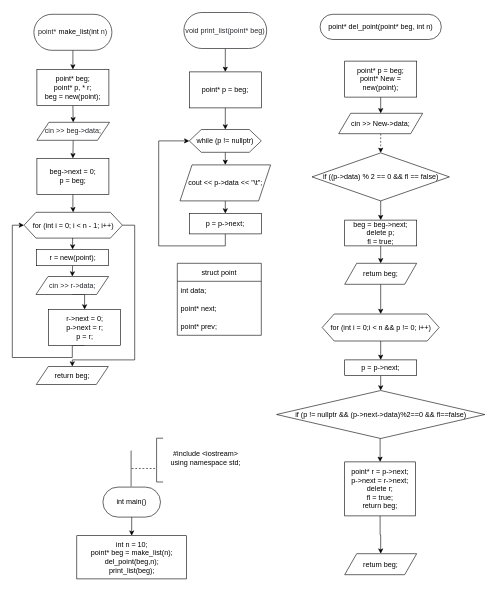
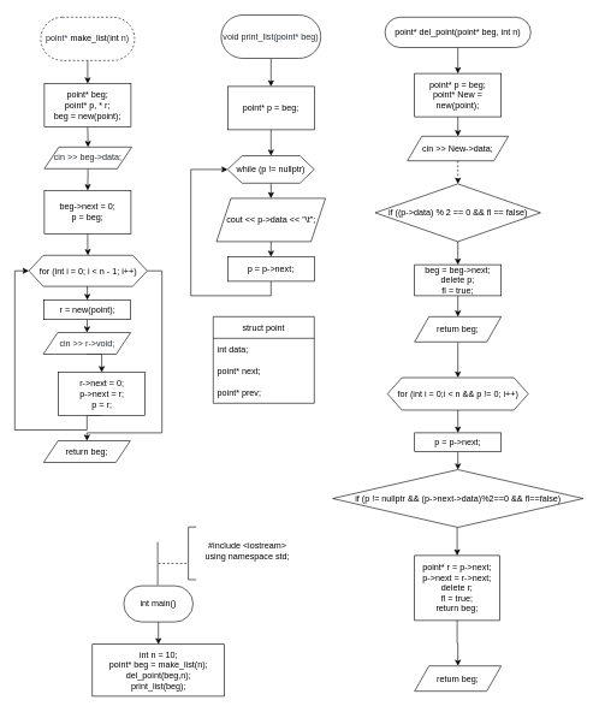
- <mxCell id="9" value="&lt;span style=&quot;color: rgb(36 , 41 , 47) ; font-family: , , &amp;#34;sf mono&amp;#34; , &amp;#34;menlo&amp;#34; , &amp;#34;consolas&amp;#34; , &amp;#34;liberation mono&amp;#34; , monospace&quot;&gt;point* &lt;/span&gt;&lt;span class=&quot;pl-en&quot; style=&quot;box-sizing: border-box ; font-family: , , &amp;#34;sf mono&amp;#34; , &amp;#34;menlo&amp;#34; , &amp;#34;consolas&amp;#34; , &amp;#34;liberation mono&amp;#34; , monospace&quot;&gt;make_list&lt;/span&gt;&lt;span style=&quot;color: rgb(36 , 41 , 47) ; font-family: , , &amp;#34;sf mono&amp;#34; , &amp;#34;menlo&amp;#34; , &amp;#34;consolas&amp;#34; , &amp;#34;liberation mono&amp;#34; , monospace&quot;&gt;(&lt;/span&gt;&lt;span class=&quot;pl-k&quot; style=&quot;box-sizing: border-box ; font-family: , , &amp;#34;sf mono&amp;#34; , &amp;#34;menlo&amp;#34; , &amp;#34;consolas&amp;#34; , &amp;#34;liberation mono&amp;#34; , monospace&quot;&gt;int&lt;/span&gt;&lt;span style=&quot;color: rgb(36 , 41 , 47) ; font-family: , , &amp;#34;sf mono&amp;#34; , &amp;#34;menlo&amp;#34; , &amp;#34;consolas&amp;#34; , &amp;#34;liberation mono&amp;#34; , monospace&quot;&gt; n)&lt;/span&gt;" style="rounded=1;whiteSpace=wrap;html=1;arcSize=50;" vertex="1" parent="1"><mxGeometry x="56" y="23" width="130" height="60" as="geometry" /></mxCell>
+ <mxCell id="9" value="&lt;span style=&quot;color: rgb(36 , 41 , 47) ; font-family: , , &amp;#34;sf mono&amp;#34; , &amp;#34;menlo&amp;#34; , &amp;#34;consolas&amp;#34; , &amp;#34;liberation mono&amp;#34; , monospace&quot;&gt;point* &lt;/span&gt;&lt;span class=&quot;pl-en&quot; style=&quot;box-sizing: border-box ; font-family: , , &amp;#34;sf mono&amp;#34; , &amp;#34;menlo&amp;#34; , &amp;#34;consolas&amp;#34; , &amp;#34;liberation mono&amp;#34; , monospace&quot;&gt;make_list&lt;/span&gt;&lt;span style=&quot;color: rgb(36 , 41 , 47) ; font-family: , , &amp;#34;sf mono&amp;#34; , &amp;#34;menlo&amp;#34; , &amp;#34;consolas&amp;#34; , &amp;#34;liberation mono&amp;#34; , monospace&quot;&gt;(&lt;/span&gt;&lt;span class=&quot;pl-k&quot; style=&quot;box-sizing: border-box ; font-family: , , &amp;#34;sf mono&amp;#34; , &amp;#34;menlo&amp;#34; , &amp;#34;consolas&amp;#34; , &amp;#34;liberation mono&amp;#34; , monospace&quot;&gt;int&lt;/span&gt;&lt;span style=&quot;color: rgb(36 , 41 , 47) ; font-family: , , &amp;#34;sf mono&amp;#34; , &amp;#34;menlo&amp;#34; , &amp;#34;consolas&amp;#34; , &amp;#34;liberation mono&amp;#34; , monospace&quot;&gt; n)&lt;/span&gt;" style="rounded=1;whiteSpace=wrap;html=1;arcSize=50;dashed=1;" vertex="1" parent="1"><mxGeometry x="56" y="23" width="130" height="60" as="geometry" /></mxCell>
+ <mxCell id="36" style="edgeStyle=orthogonalEdgeStyle;rounded=0;orthogonalLoop=1;jettySize=auto;html=1;exitX=0.5;exitY=1;exitDx=0;exitDy=0;entryX=0.5;entryY=0;entryDx=0;entryDy=0;" edge="1" parent="1" source="37" target="39"><mxGeometry relative="1" as="geometry" /></mxCell>
- <mxCell id="22" value="&lt;span style=&quot;color: rgb(36 , 41 , 47) ; font-family: , , &amp;#34;sf mono&amp;#34; , &amp;#34;menlo&amp;#34; , &amp;#34;consolas&amp;#34; , &amp;#34;liberation mono&amp;#34; , monospace&quot;&gt;cin &amp;gt;&amp;gt; r-&amp;gt;&lt;/span&gt;&lt;span class=&quot;pl-smi&quot; style=&quot;box-sizing: border-box ; color: rgb(36 , 41 , 47) ; font-family: , , &amp;#34;sf mono&amp;#34; , &amp;#34;menlo&amp;#34; , &amp;#34;consolas&amp;#34; , &amp;#34;liberation mono&amp;#34; , monospace&quot;&gt;data&lt;/span&gt;&lt;span style=&quot;color: rgb(36 , 41 , 47) ; font-family: , , &amp;#34;sf mono&amp;#34; , &amp;#34;menlo&amp;#34; , &amp;#34;consolas&amp;#34; , &amp;#34;liberation mono&amp;#34; , monospace&quot;&gt;;&lt;/span&gt;" style="shape=parallelogram;perimeter=parallelogramPerimeter;whiteSpace=wrap;html=1;fixedSize=1;" vertex="1" parent="1"><mxGeometry x="59.5" y="460" width="121" height="30" as="geometry" /></mxCell>
+ <mxCell id="22" value="&lt;span style=&quot;color: rgb(36 , 41 , 47) ; font-family: , , &amp;#34;sf mono&amp;#34; , &amp;#34;menlo&amp;#34; , &amp;#34;consolas&amp;#34; , &amp;#34;liberation mono&amp;#34; , monospace&quot;&gt;cin &amp;gt;&amp;gt; r-&amp;gt;&lt;/span&gt;&lt;span class=&quot;pl-smi&quot; style=&quot;box-sizing: border-box ; color: rgb(36 , 41 , 47) ; font-family: , , &amp;#34;sf mono&amp;#34; , &amp;#34;menlo&amp;#34; , &amp;#34;consolas&amp;#34; , &amp;#34;liberation mono&amp;#34; , monospace&quot;&gt;void&lt;/span&gt;&lt;span style=&quot;color: rgb(36 , 41 , 47) ; font-family: , , &amp;#34;sf mono&amp;#34; , &amp;#34;menlo&amp;#34; , &amp;#34;consolas&amp;#34; , &amp;#34;liberation mono&amp;#34; , monospace&quot;&gt;;&lt;/span&gt;" style="shape=parallelogram;perimeter=parallelogramPerimeter;whiteSpace=wrap;html=1;fixedSize=1;" vertex="1" parent="1"><mxGeometry x="59.5" y="460" width="121" height="30" as="geometry" /></mxCell>
